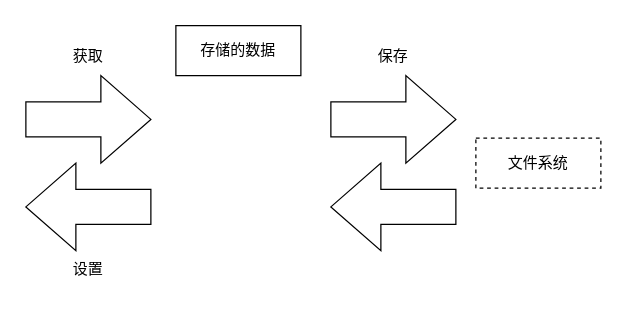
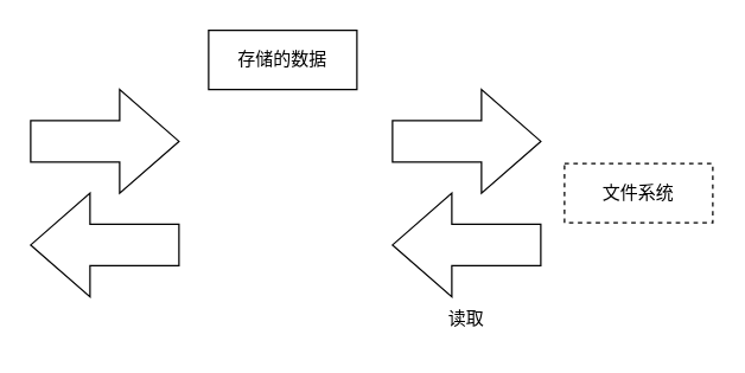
- <mxCell id="6" value="获取" style="text;html=1;strokeColor=none;fillColor=none;align=center;verticalAlign=middle;whiteSpace=wrap;rounded=0;" vertex="1" parent="3"><mxGeometry x="20" width="60" height="30" as="geometry" /></mxCell>
- <mxCell id="11" value="保存" style="text;html=1;strokeColor=none;fillColor=none;align=center;verticalAlign=middle;whiteSpace=wrap;rounded=0;" vertex="1" parent="8"><mxGeometry x="20" width="60" height="30" as="geometry" /></mxCell>
- <mxCell id="7" value="设置" style="text;html=1;strokeColor=none;fillColor=none;align=center;verticalAlign=middle;whiteSpace=wrap;rounded=0;" vertex="1" parent="3"><mxGeometry x="20" y="170" width="60" height="30" as="geometry" /></mxCell>
+ <mxCell id="12" value="读取" style="text;html=1;strokeColor=none;fillColor=none;align=center;verticalAlign=middle;whiteSpace=wrap;rounded=0;" vertex="1" parent="8"><mxGeometry x="20" y="170" width="60" height="30" as="geometry" /></mxCell>
